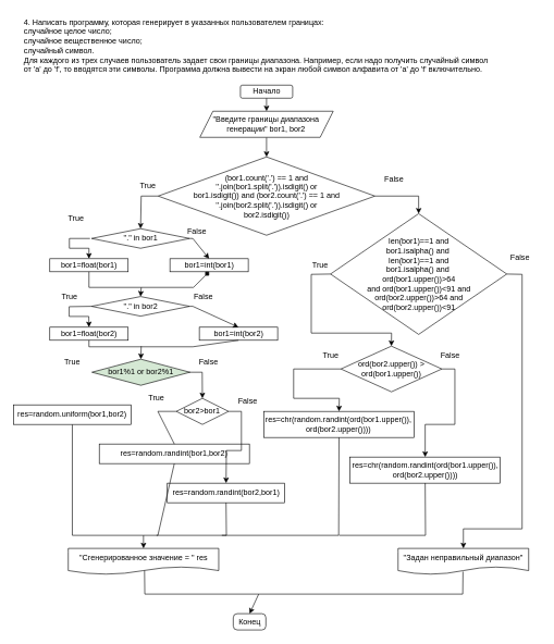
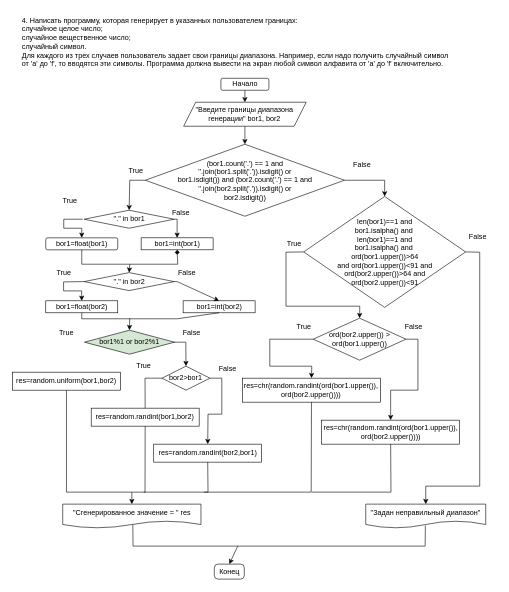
- <mxCell id="18" value="bor1=float(bor1)" style="rounded=0;whiteSpace=wrap;html=1;" parent="1" vertex="1"><mxGeometry x="75.5" y="396" width="120" height="20" as="geometry" /></mxCell>
+ <mxCell id="18" value="bor1=float(bor1)" style="whiteSpace=wrap;html=1;rounded=1;" parent="1" vertex="1"><mxGeometry x="75.5" y="396" width="120" height="20" as="geometry" /></mxCell>
- <mxCell id="19" value="bor1=int(bor1)" style="rounded=0;whiteSpace=wrap;html=1;" parent="1" vertex="1"><mxGeometry x="259.5" y="396" width="120" height="20" as="geometry" /></mxCell>
+ <mxCell id="19" value="bor1=int(bor1)" style="rounded=0;whiteSpace=wrap;html=1;" parent="1" vertex="1"><mxGeometry x="234.5" y="396" width="120" height="20" as="geometry" /></mxCell>
- <mxCell id="26" value="res=random.randint(bor1,bor2)" style="rounded=0;whiteSpace=wrap;html=1;" parent="1" vertex="1"><mxGeometry x="151.25" y="680" width="230" height="30" as="geometry" /></mxCell>
+ <mxCell id="26" value="res=random.randint(bor1,bor2)" style="rounded=0;whiteSpace=wrap;html=1;" parent="1" vertex="1"><mxGeometry x="151.25" y="680" width="180" height="30" as="geometry" /></mxCell>
